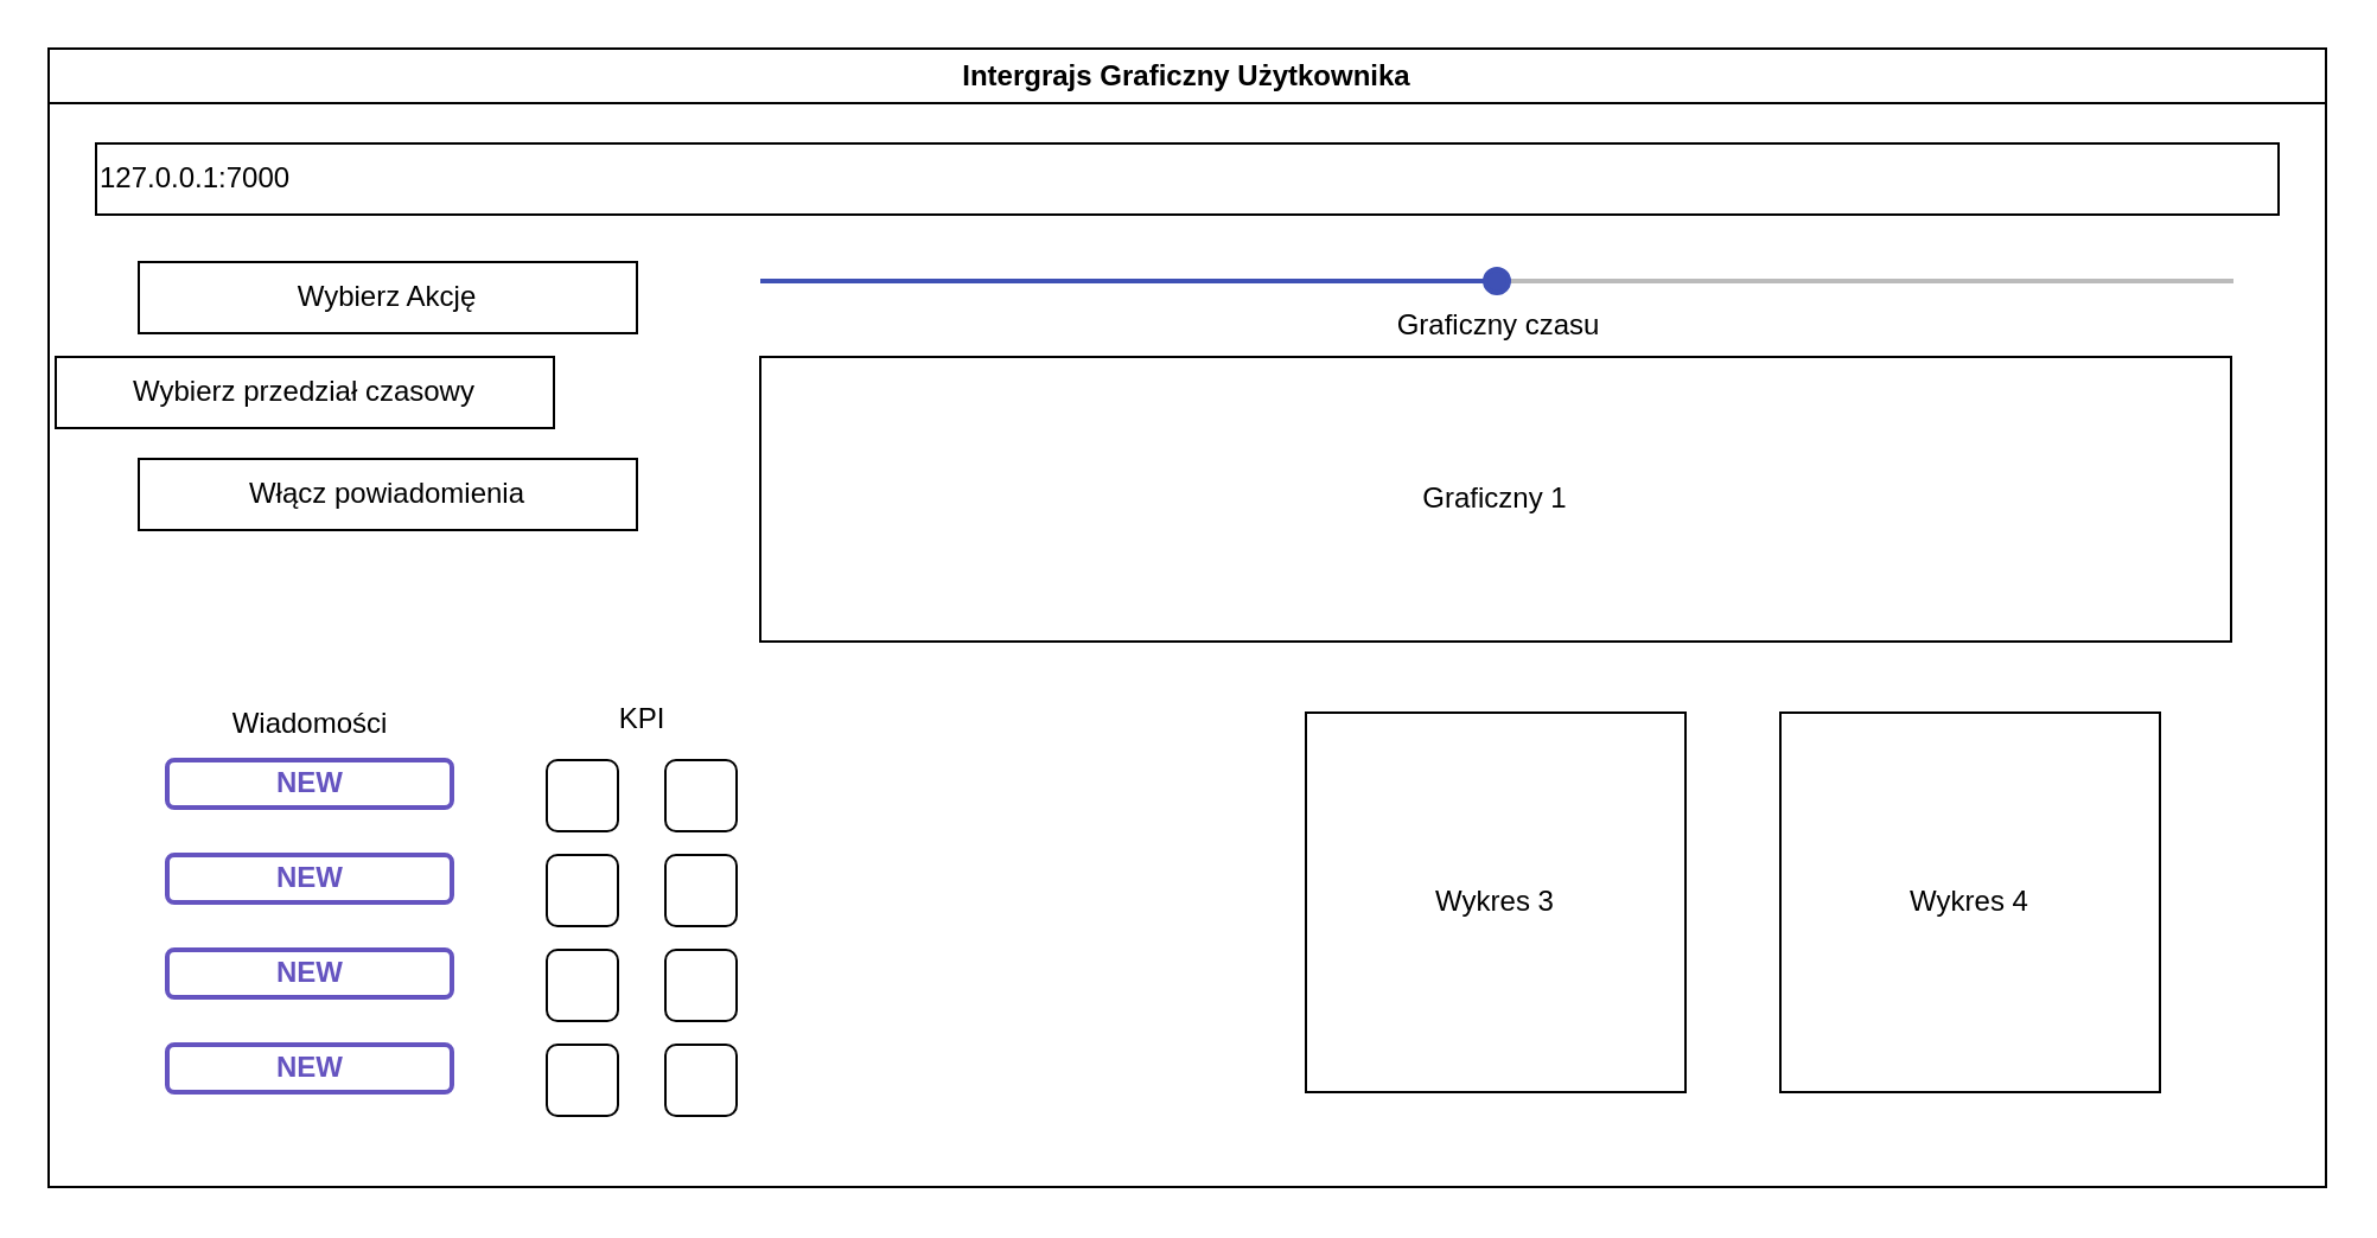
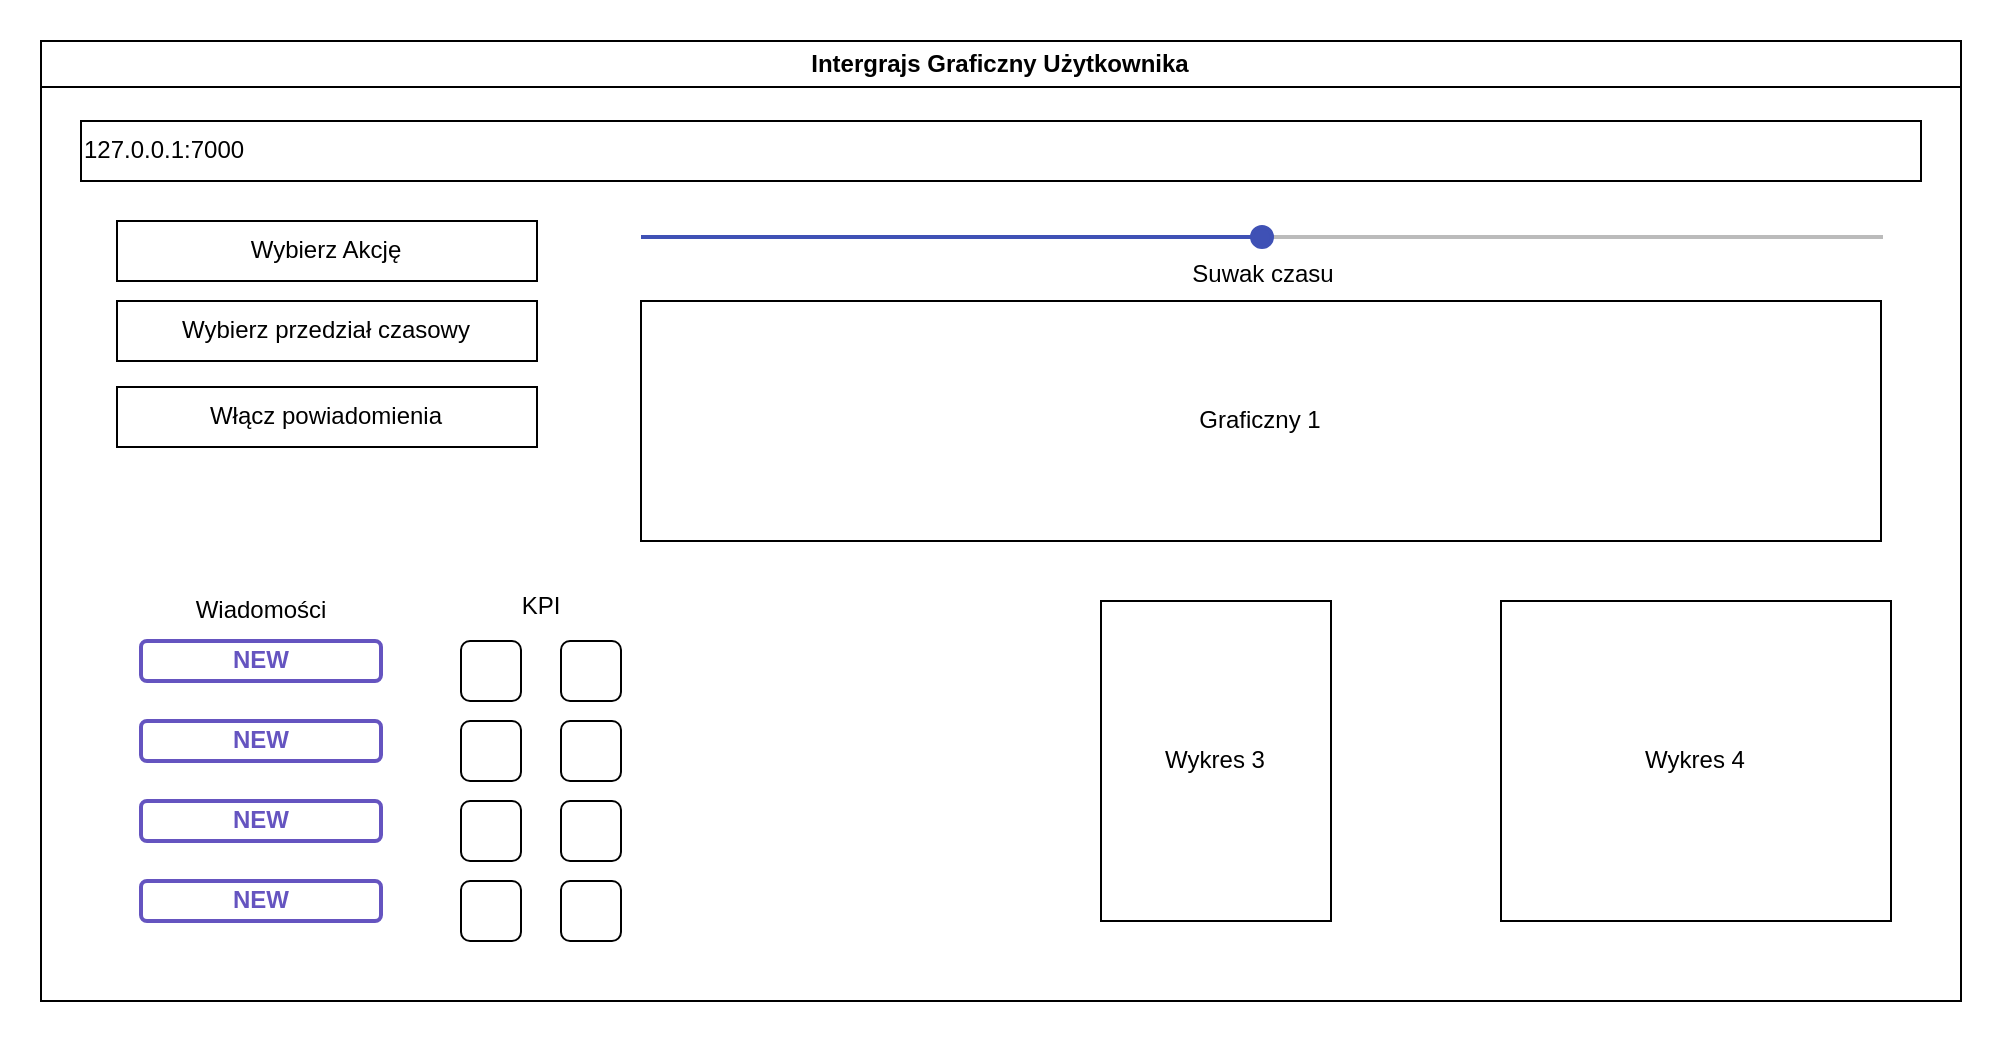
- <mxCell id="7" value="Graficzny czasu" style="dashed=0;verticalLabelPosition=bottom;verticalAlign=top;align=center;shape=mxgraph.gmdl.slider2;barPos=50;strokeColor=#3F51B5;opacity=100;strokeWidth=2;fillColor=#3F51B5;handleSize=10;shadow=0;html=1;" vertex="1" parent="2"><mxGeometry x="300" y="93" width="621" height="10" as="geometry" /></mxCell>
+ <mxCell id="7" value="Suwak czasu" style="dashed=0;verticalLabelPosition=bottom;verticalAlign=top;align=center;shape=mxgraph.gmdl.slider2;barPos=50;strokeColor=#3F51B5;opacity=100;strokeWidth=2;fillColor=#3F51B5;handleSize=10;shadow=0;html=1;" vertex="1" parent="2"><mxGeometry x="300" y="93" width="621" height="10" as="geometry" /></mxCell>
- <mxCell id="6" value="Wybierz przedział czasowy" style="rounded=0;whiteSpace=wrap;html=1;fillColor=none;" vertex="1" parent="2"><mxGeometry x="3" y="130" width="210" height="30" as="geometry" /></mxCell>
+ <mxCell id="6" value="Wybierz przedział czasowy" style="rounded=0;whiteSpace=wrap;html=1;fillColor=none;" vertex="1" parent="2"><mxGeometry x="38" y="130" width="210" height="30" as="geometry" /></mxCell>
- <mxCell id="9" value="Wykres 3" style="rounded=0;whiteSpace=wrap;html=1;fillColor=none;" vertex="1" parent="2"><mxGeometry x="530" y="280" width="160" height="160" as="geometry" /></mxCell>
+ <mxCell id="9" value="Wykres 3" style="rounded=0;whiteSpace=wrap;html=1;fillColor=none;" vertex="1" parent="2"><mxGeometry x="530" y="280" width="115" height="160" as="geometry" /></mxCell>
- <mxCell id="10" value="Wykres 4" style="rounded=0;whiteSpace=wrap;html=1;fillColor=none;" vertex="1" parent="2"><mxGeometry x="730" y="280" width="160" height="160" as="geometry" /></mxCell>
+ <mxCell id="10" value="Wykres 4" style="rounded=0;whiteSpace=wrap;html=1;fillColor=none;" vertex="1" parent="2"><mxGeometry x="730" y="280" width="195" height="160" as="geometry" /></mxCell>
